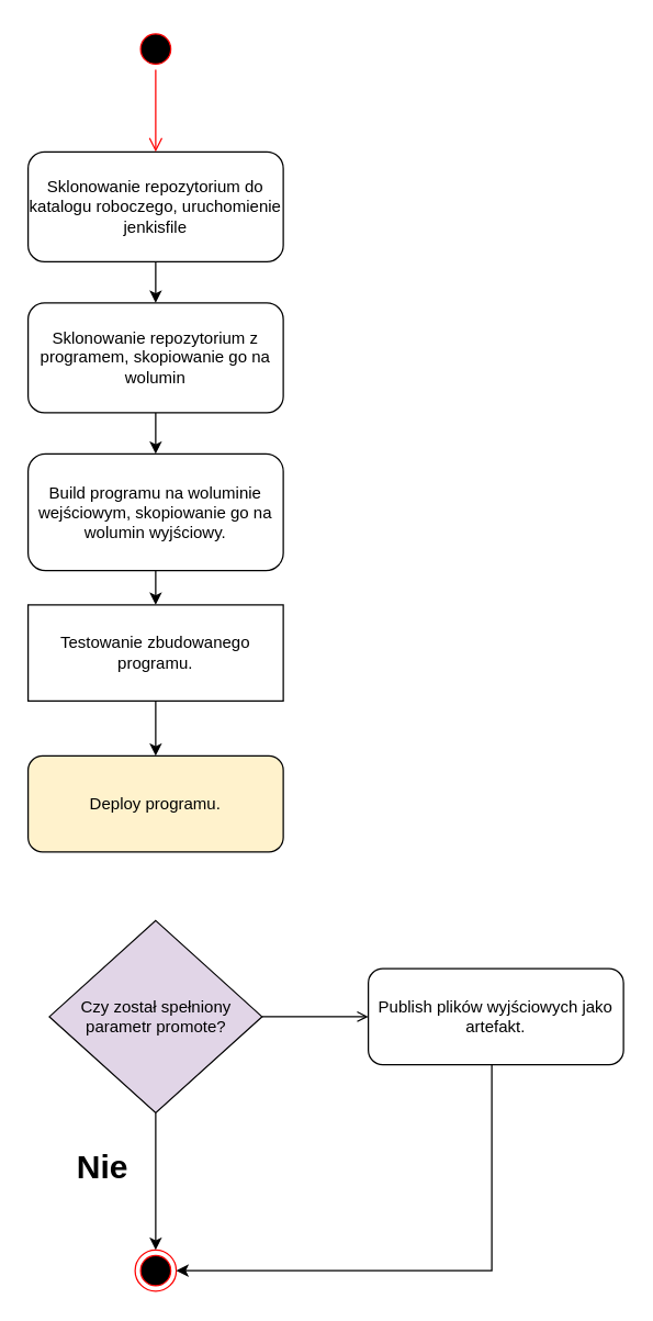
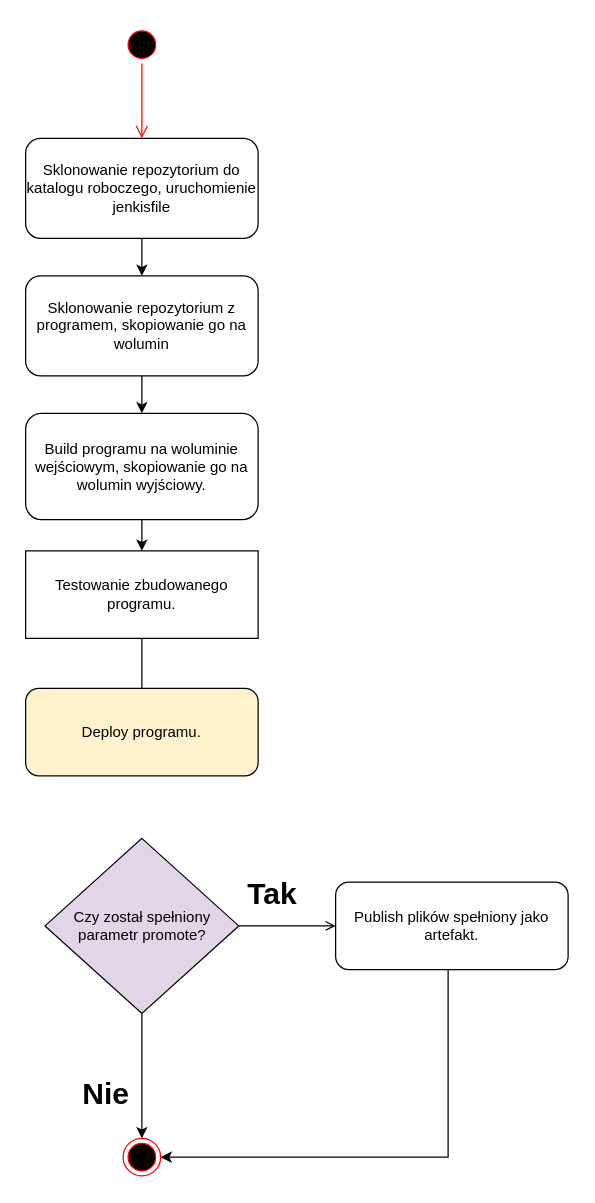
- <mxCell id="6" value="" style="edgeStyle=orthogonalEdgeStyle;rounded=0;orthogonalLoop=1;jettySize=auto;html=1;startArrow=none;" edge="1" parent="1" source="18" target="17"><mxGeometry relative="1" as="geometry" /></mxCell>
+ <mxCell id="6" value="" style="edgeStyle=orthogonalEdgeStyle;rounded=0;orthogonalLoop=1;jettySize=auto;html=1;startArrow=none;endArrow=none;" edge="1" parent="1" source="18" target="17"><mxGeometry relative="1" as="geometry" /></mxCell>
+ <mxCell id="19" value="Tak" style="text;strokeColor=none;fillColor=none;html=1;fontSize=24;fontStyle=1;verticalAlign=middle;align=center;" vertex="1" parent="1"><mxGeometry x="190.5" y="705" width="52" height="20" as="geometry" /></mxCell>
- <mxCell id="13" value="Publish plików wyjściowych jako artefakt." style="rounded=1;whiteSpace=wrap;html=1;" vertex="1" parent="1"><mxGeometry x="268" y="705" width="186" height="70" as="geometry" /></mxCell>
+ <mxCell id="13" value="Publish plików spełniony jako artefakt." style="rounded=1;whiteSpace=wrap;html=1;" vertex="1" parent="1"><mxGeometry x="268" y="705" width="186" height="70" as="geometry" /></mxCell>
- <mxCell id="20" value="Nie" style="text;strokeColor=none;fillColor=none;html=1;fontSize=24;fontStyle=1;verticalAlign=middle;align=center;" vertex="1" parent="1"><mxGeometry x="48" y="840" width="52" height="20" as="geometry" /></mxCell>
+ <mxCell id="20" value="Nie" style="text;strokeColor=none;fillColor=none;html=1;fontSize=24;fontStyle=1;verticalAlign=middle;align=center;" vertex="1" parent="1"><mxGeometry x="58" y="865" width="52" height="20" as="geometry" /></mxCell>
